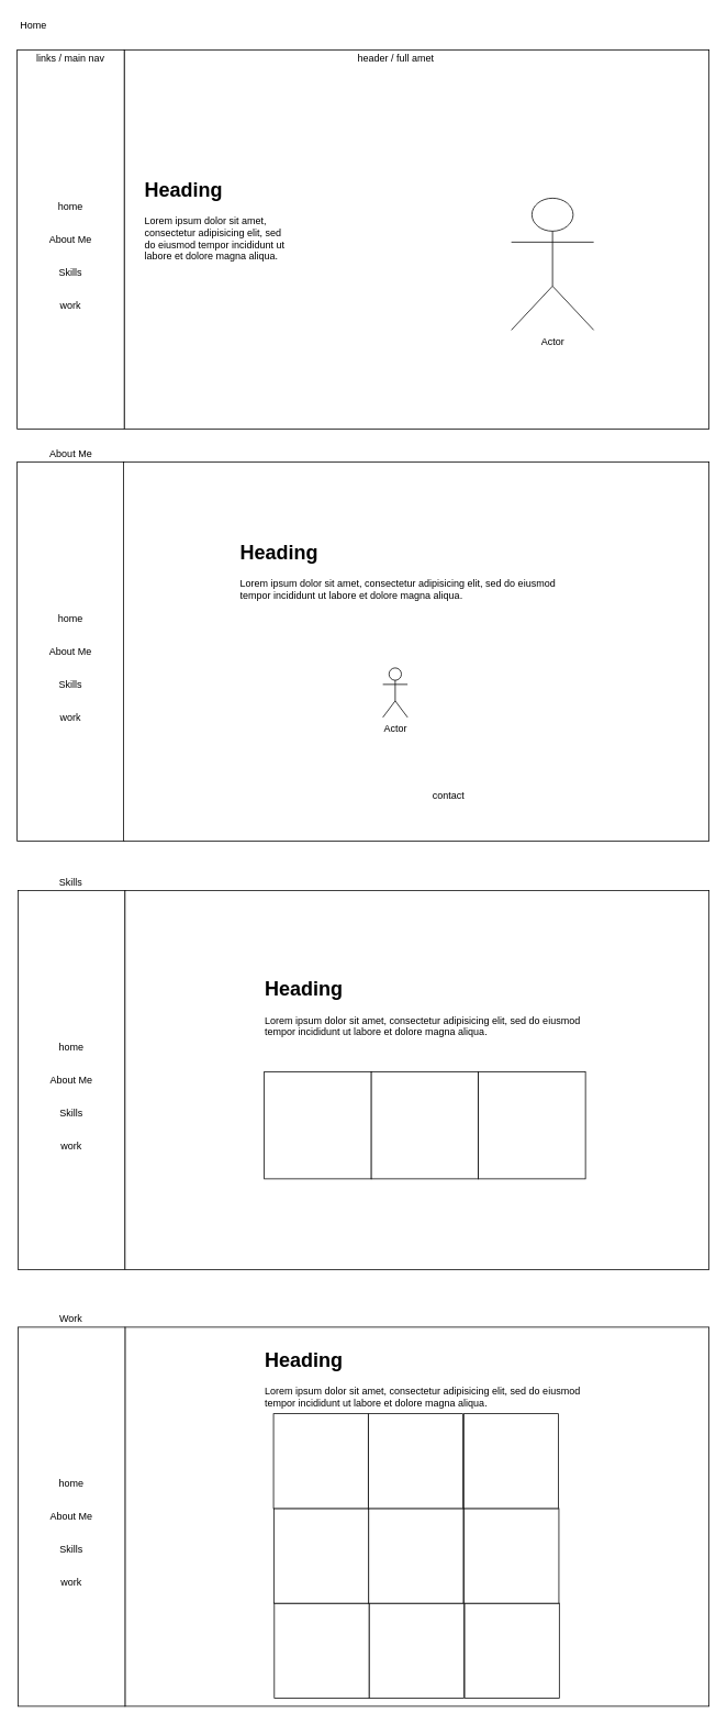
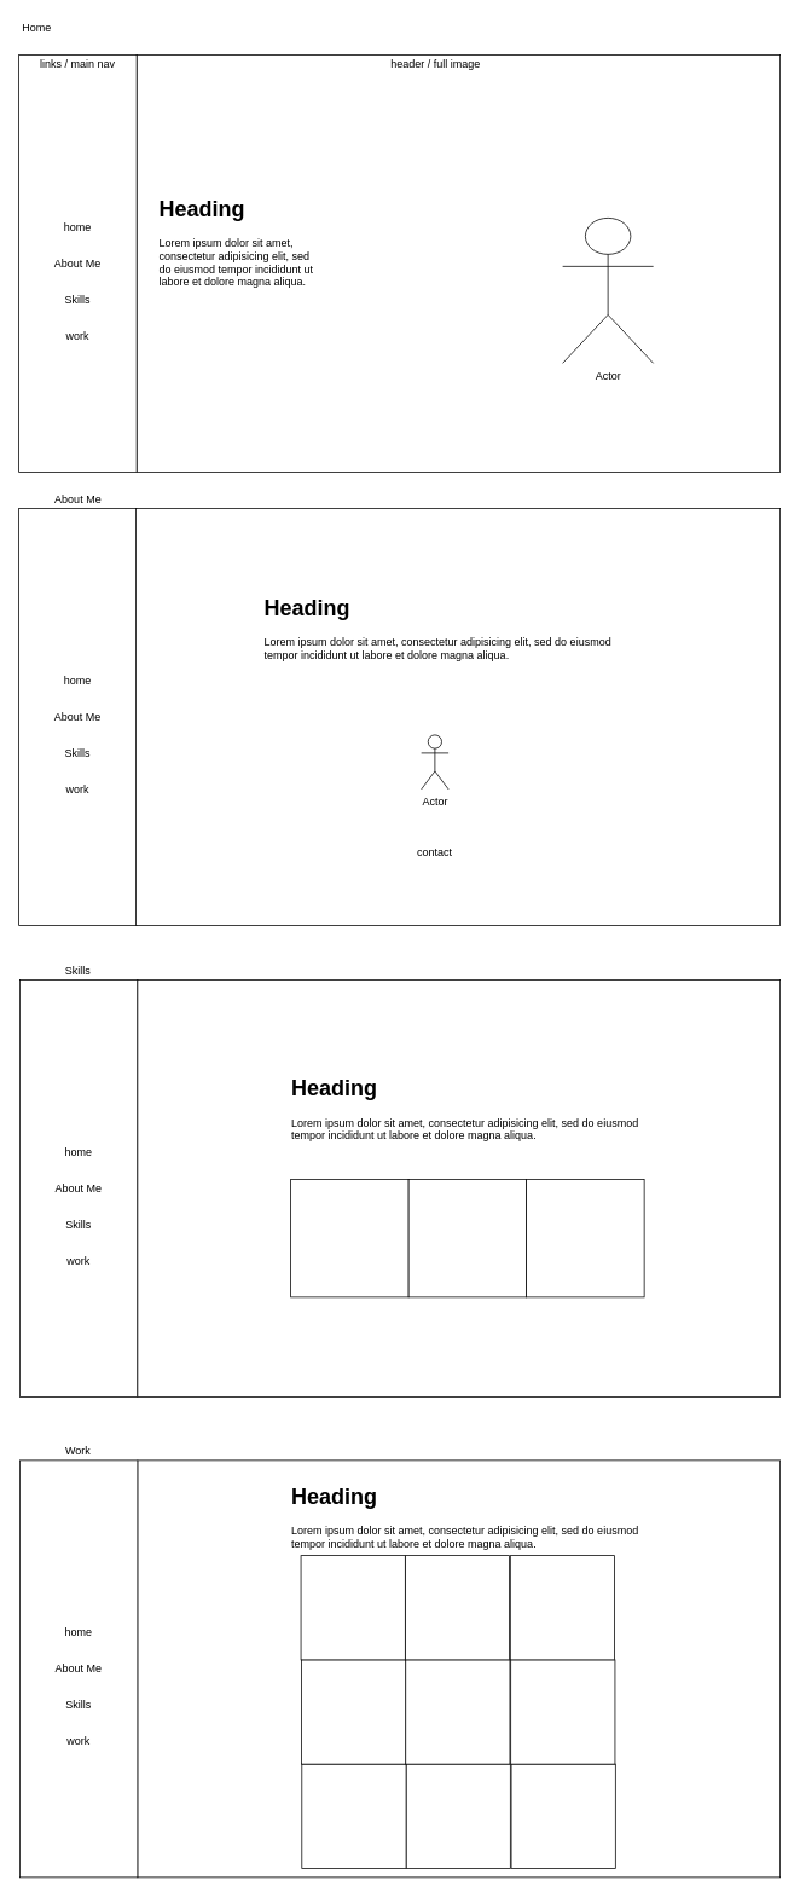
- <mxCell id="6" value="header / full amet" style="text;html=1;strokeColor=none;fillColor=none;align=center;verticalAlign=middle;whiteSpace=wrap;rounded=0;" vertex="1" parent="1"><mxGeometry x="400" y="60" width="160" height="20" as="geometry" /></mxCell>
+ <mxCell id="6" value="header / full image" style="text;html=1;strokeColor=none;fillColor=none;align=center;verticalAlign=middle;whiteSpace=wrap;rounded=0;" vertex="1" parent="1"><mxGeometry x="400" y="60" width="160" height="20" as="geometry" /></mxCell>
- <mxCell id="29" value="&lt;div&gt;contact&lt;/div&gt;" style="text;html=1;strokeColor=none;fillColor=none;align=center;verticalAlign=middle;whiteSpace=wrap;rounded=0;" vertex="1" parent="1"><mxGeometry x="524" y="955" width="40" height="20" as="geometry" /></mxCell>
+ <mxCell id="29" value="&lt;div&gt;contact&lt;/div&gt;" style="text;html=1;strokeColor=none;fillColor=none;align=center;verticalAlign=middle;whiteSpace=wrap;rounded=0;" vertex="1" parent="1"><mxGeometry x="459" y="930" width="40" height="20" as="geometry" /></mxCell>
